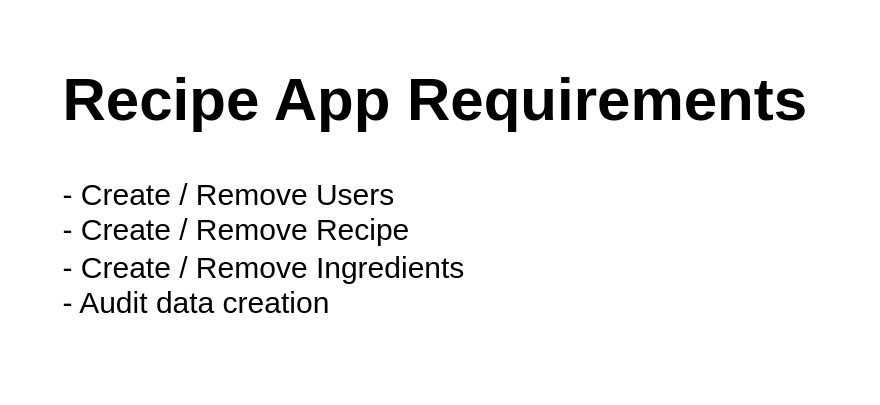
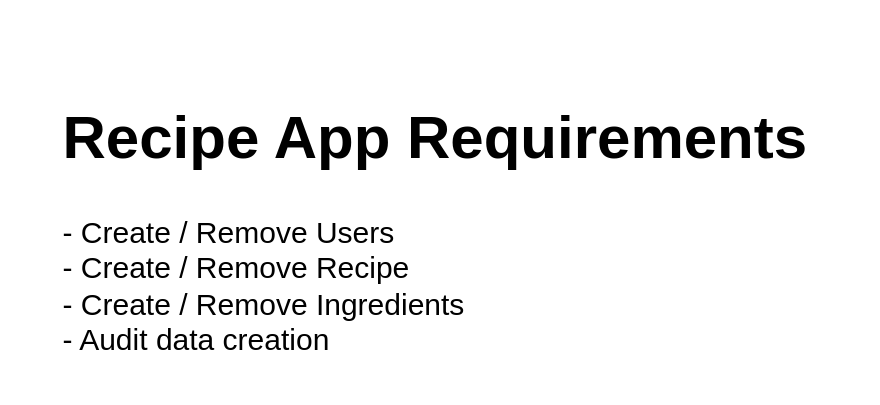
- <mxCell id="2" value="&lt;h1&gt;Recipe App Requirements&lt;/h1&gt;&lt;div&gt;- Create / Remove Users&lt;/div&gt;&lt;div&gt;&lt;span&gt;- Create / Remove Recipe&lt;/span&gt;&lt;br&gt;&lt;/div&gt;&lt;div&gt;- Create / Remove Ingredients&lt;/div&gt;&lt;div&gt;- Audit data creation&amp;nbsp;&lt;/div&gt;&lt;div&gt;&lt;br&gt;&lt;/div&gt;" style="text;html=1;strokeColor=none;fillColor=none;spacing=5;spacingTop=-20;whiteSpace=wrap;overflow=hidden;rounded=0;" vertex="1" parent="1"><mxGeometry x="20" y="20" width="310" height="120" as="geometry" /></mxCell>
+ <mxCell id="2" value="&lt;h1&gt;Recipe App Requirements&lt;/h1&gt;&lt;div&gt;- Create / Remove Users&lt;/div&gt;&lt;div&gt;&lt;span&gt;- Create / Remove Recipe&lt;/span&gt;&lt;br&gt;&lt;/div&gt;&lt;div&gt;- Create / Remove Ingredients&lt;/div&gt;&lt;div&gt;- Audit data creation&amp;nbsp;&lt;/div&gt;&lt;div&gt;&lt;br&gt;&lt;/div&gt;" style="text;html=1;strokeColor=none;fillColor=none;spacing=5;spacingTop=-20;whiteSpace=wrap;overflow=hidden;rounded=0;" vertex="1" parent="1"><mxGeometry x="20" y="35" width="310" height="120" as="geometry" /></mxCell>
